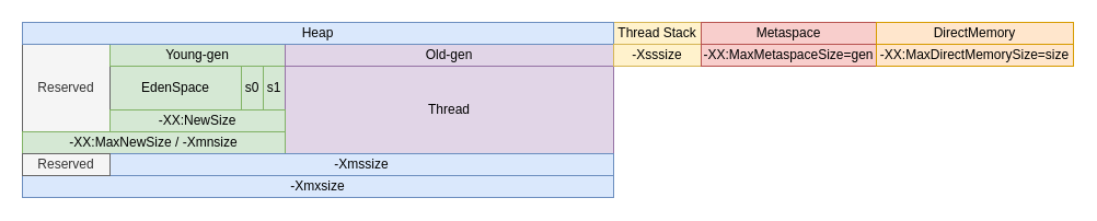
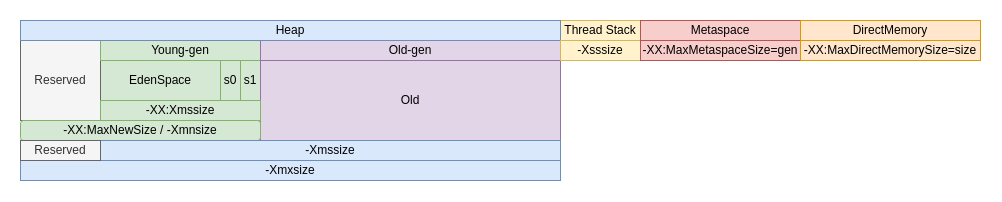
- <mxCell id="6" value="Thread" style="rounded=0;whiteSpace=wrap;html=1;fillColor=#e1d5e7;strokeColor=#9673a6;" parent="1" vertex="1"><mxGeometry x="260" y="60" width="300" height="80" as="geometry" /></mxCell>
+ <mxCell id="6" value="Old" style="rounded=0;whiteSpace=wrap;html=1;fillColor=#e1d5e7;strokeColor=#9673a6;" parent="1" vertex="1"><mxGeometry x="260" y="60" width="300" height="80" as="geometry" /></mxCell>
- <mxCell id="11" value="-XX:NewSize" style="rounded=0;whiteSpace=wrap;html=1;fillColor=#d5e8d4;strokeColor=#82b366;" parent="1" vertex="1"><mxGeometry x="100" y="100" width="160" height="20" as="geometry" /></mxCell>
+ <mxCell id="11" value="-XX:Xmssize" style="rounded=0;whiteSpace=wrap;html=1;fillColor=#d5e8d4;strokeColor=#82b366;" parent="1" vertex="1"><mxGeometry x="100" y="100" width="160" height="20" as="geometry" /></mxCell>
- <mxCell id="12" value="-XX:MaxNewSize / -Xmnsize" style="rounded=0;whiteSpace=wrap;html=1;fillColor=#d5e8d4;strokeColor=#82b366;" parent="1" vertex="1"><mxGeometry x="20" y="120" width="240" height="20" as="geometry" /></mxCell>
+ <mxCell id="12" value="-XX:MaxNewSize / -Xmnsize" style="whiteSpace=wrap;html=1;fillColor=#d5e8d4;strokeColor=#82b366;rounded=1;" parent="1" vertex="1"><mxGeometry x="20" y="120" width="240" height="20" as="geometry" /></mxCell>
